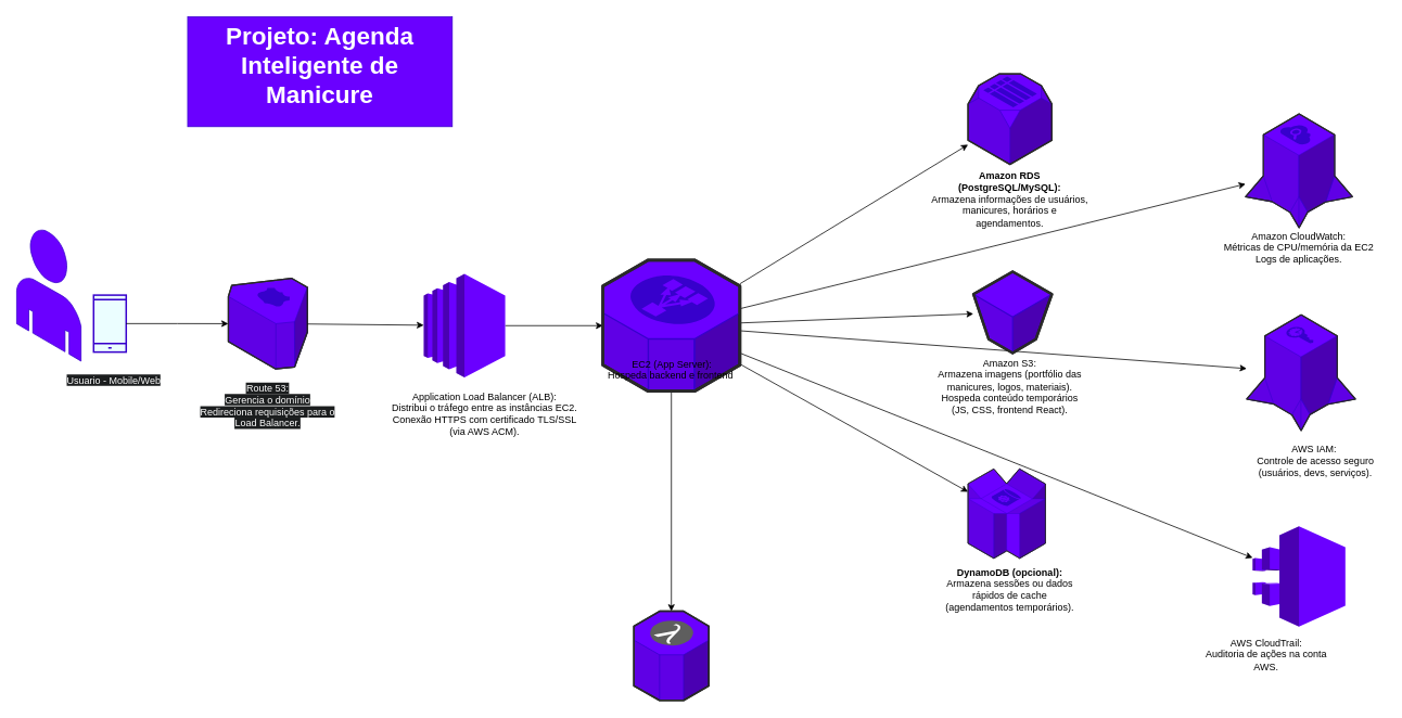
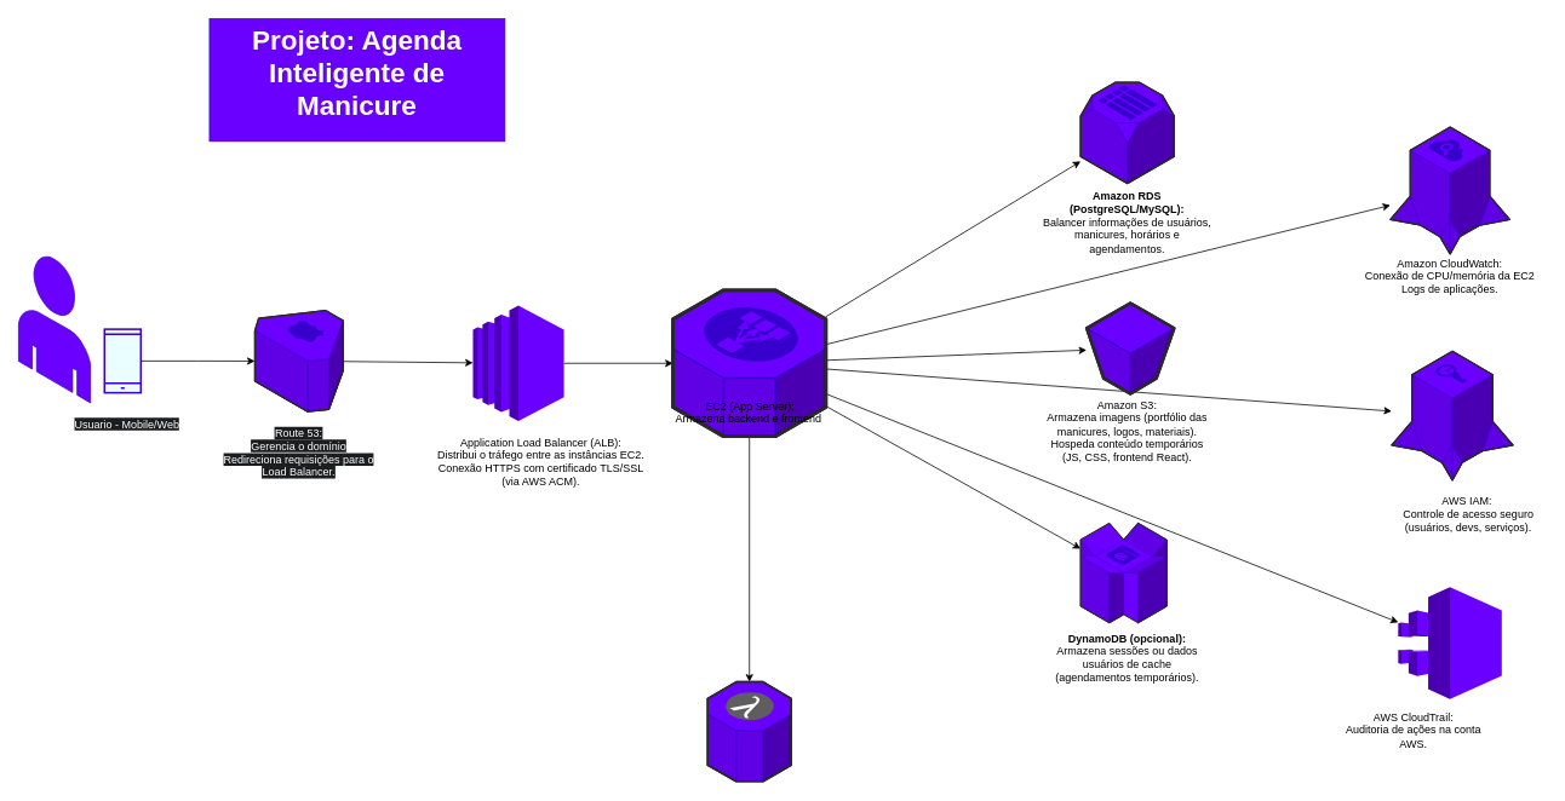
- <mxCell id="19" value="&lt;p data-start=&quot;1181&quot; data-end=&quot;1216&quot;&gt;&lt;span data-start=&quot;1181&quot; data-end=&quot;1214&quot;&gt;&lt;b&gt;Amazon RDS (PostgreSQL/MySQL):&lt;br&gt;&lt;/b&gt;&lt;/span&gt;&lt;span style=&quot;background-color: transparent; color: light-dark(rgb(0, 0, 0), rgb(255, 255, 255));&quot;&gt;Armazena informações de usuários, manicures, horários e agendamentos.&lt;/span&gt;&lt;/p&gt;" style="text;whiteSpace=wrap;html=1;align=center;" parent="1" vertex="1"><mxGeometry x="1140" y="190" width="200" height="80" as="geometry" /></mxCell>
+ <mxCell id="19" value="&lt;p data-start=&quot;1181&quot; data-end=&quot;1216&quot;&gt;&lt;span data-start=&quot;1181&quot; data-end=&quot;1214&quot;&gt;&lt;b&gt;Amazon RDS (PostgreSQL/MySQL):&lt;br&gt;&lt;/b&gt;&lt;/span&gt;&lt;span style=&quot;background-color: transparent; color: light-dark(rgb(0, 0, 0), rgb(255, 255, 255));&quot;&gt;Balancer informações de usuários, manicures, horários e agendamentos.&lt;/span&gt;&lt;/p&gt;" style="text;whiteSpace=wrap;html=1;align=center;" parent="1" vertex="1"><mxGeometry x="1140" y="190" width="200" height="80" as="geometry" /></mxCell>
- <mxCell id="26" value="Amazon CloudWatch:&lt;br&gt;&lt;span style=&quot;background-color: transparent; color: light-dark(rgb(0, 0, 0), rgb(255, 255, 255));&quot;&gt;Métricas de CPU/memória da EC2&lt;br&gt;&lt;/span&gt;&lt;span style=&quot;background-color: transparent; color: light-dark(rgb(0, 0, 0), rgb(255, 255, 255));&quot;&gt;Logs de aplicações.&lt;/span&gt;" style="text;whiteSpace=wrap;html=1;align=center;" parent="1" vertex="1"><mxGeometry x="1490" y="276.22" width="210" height="60" as="geometry" /></mxCell>
+ <mxCell id="26" value="Amazon CloudWatch:&lt;br&gt;&lt;span style=&quot;background-color: transparent; color: light-dark(rgb(0, 0, 0), rgb(255, 255, 255));&quot;&gt;Conexão de CPU/memória da EC2&lt;br&gt;&lt;/span&gt;&lt;span style=&quot;background-color: transparent; color: light-dark(rgb(0, 0, 0), rgb(255, 255, 255));&quot;&gt;Logs de aplicações.&lt;/span&gt;" style="text;whiteSpace=wrap;html=1;align=center;" parent="1" vertex="1"><mxGeometry x="1490" y="276.22" width="210" height="60" as="geometry" /></mxCell>
- <mxCell id="17" value="EC2 (App Server):&lt;br&gt;Hospeda backend e frontend&amp;nbsp;" style="text;whiteSpace=wrap;html=1;align=center;" parent="1" vertex="1"><mxGeometry x="740" y="432.66" width="170" height="40" as="geometry" /></mxCell>
+ <mxCell id="17" value="EC2 (App Server):&lt;br&gt;Armazena backend e frontend&amp;nbsp;" style="text;whiteSpace=wrap;html=1;align=center;" parent="1" vertex="1"><mxGeometry x="740" y="432.66" width="170" height="40" as="geometry" /></mxCell>
- <mxCell id="23" value="&lt;p data-start=&quot;1473&quot; data-end=&quot;1505&quot;&gt;&lt;strong data-start=&quot;1473&quot; data-end=&quot;1503&quot;&gt;DynamoDB (opcional):&lt;br&gt;&lt;/strong&gt;&lt;span style=&quot;background-color: transparent; color: light-dark(rgb(0, 0, 0), rgb(255, 255, 255));&quot;&gt;Armazena sessões ou dados rápidos de cache (agendamentos temporários).&lt;/span&gt;&lt;/p&gt;" style="text;whiteSpace=wrap;html=1;align=center;" parent="1" vertex="1"><mxGeometry x="1160" y="676.6" width="160" height="90" as="geometry" /></mxCell>
+ <mxCell id="23" value="&lt;p data-start=&quot;1473&quot; data-end=&quot;1505&quot;&gt;&lt;strong data-start=&quot;1473&quot; data-end=&quot;1503&quot;&gt;DynamoDB (opcional):&lt;br&gt;&lt;/strong&gt;&lt;span style=&quot;background-color: transparent; color: light-dark(rgb(0, 0, 0), rgb(255, 255, 255));&quot;&gt;Armazena sessões ou dados usuários de cache (agendamentos temporários).&lt;/span&gt;&lt;/p&gt;" style="text;whiteSpace=wrap;html=1;align=center;" parent="1" vertex="1"><mxGeometry x="1160" y="676.6" width="160" height="90" as="geometry" /></mxCell>
